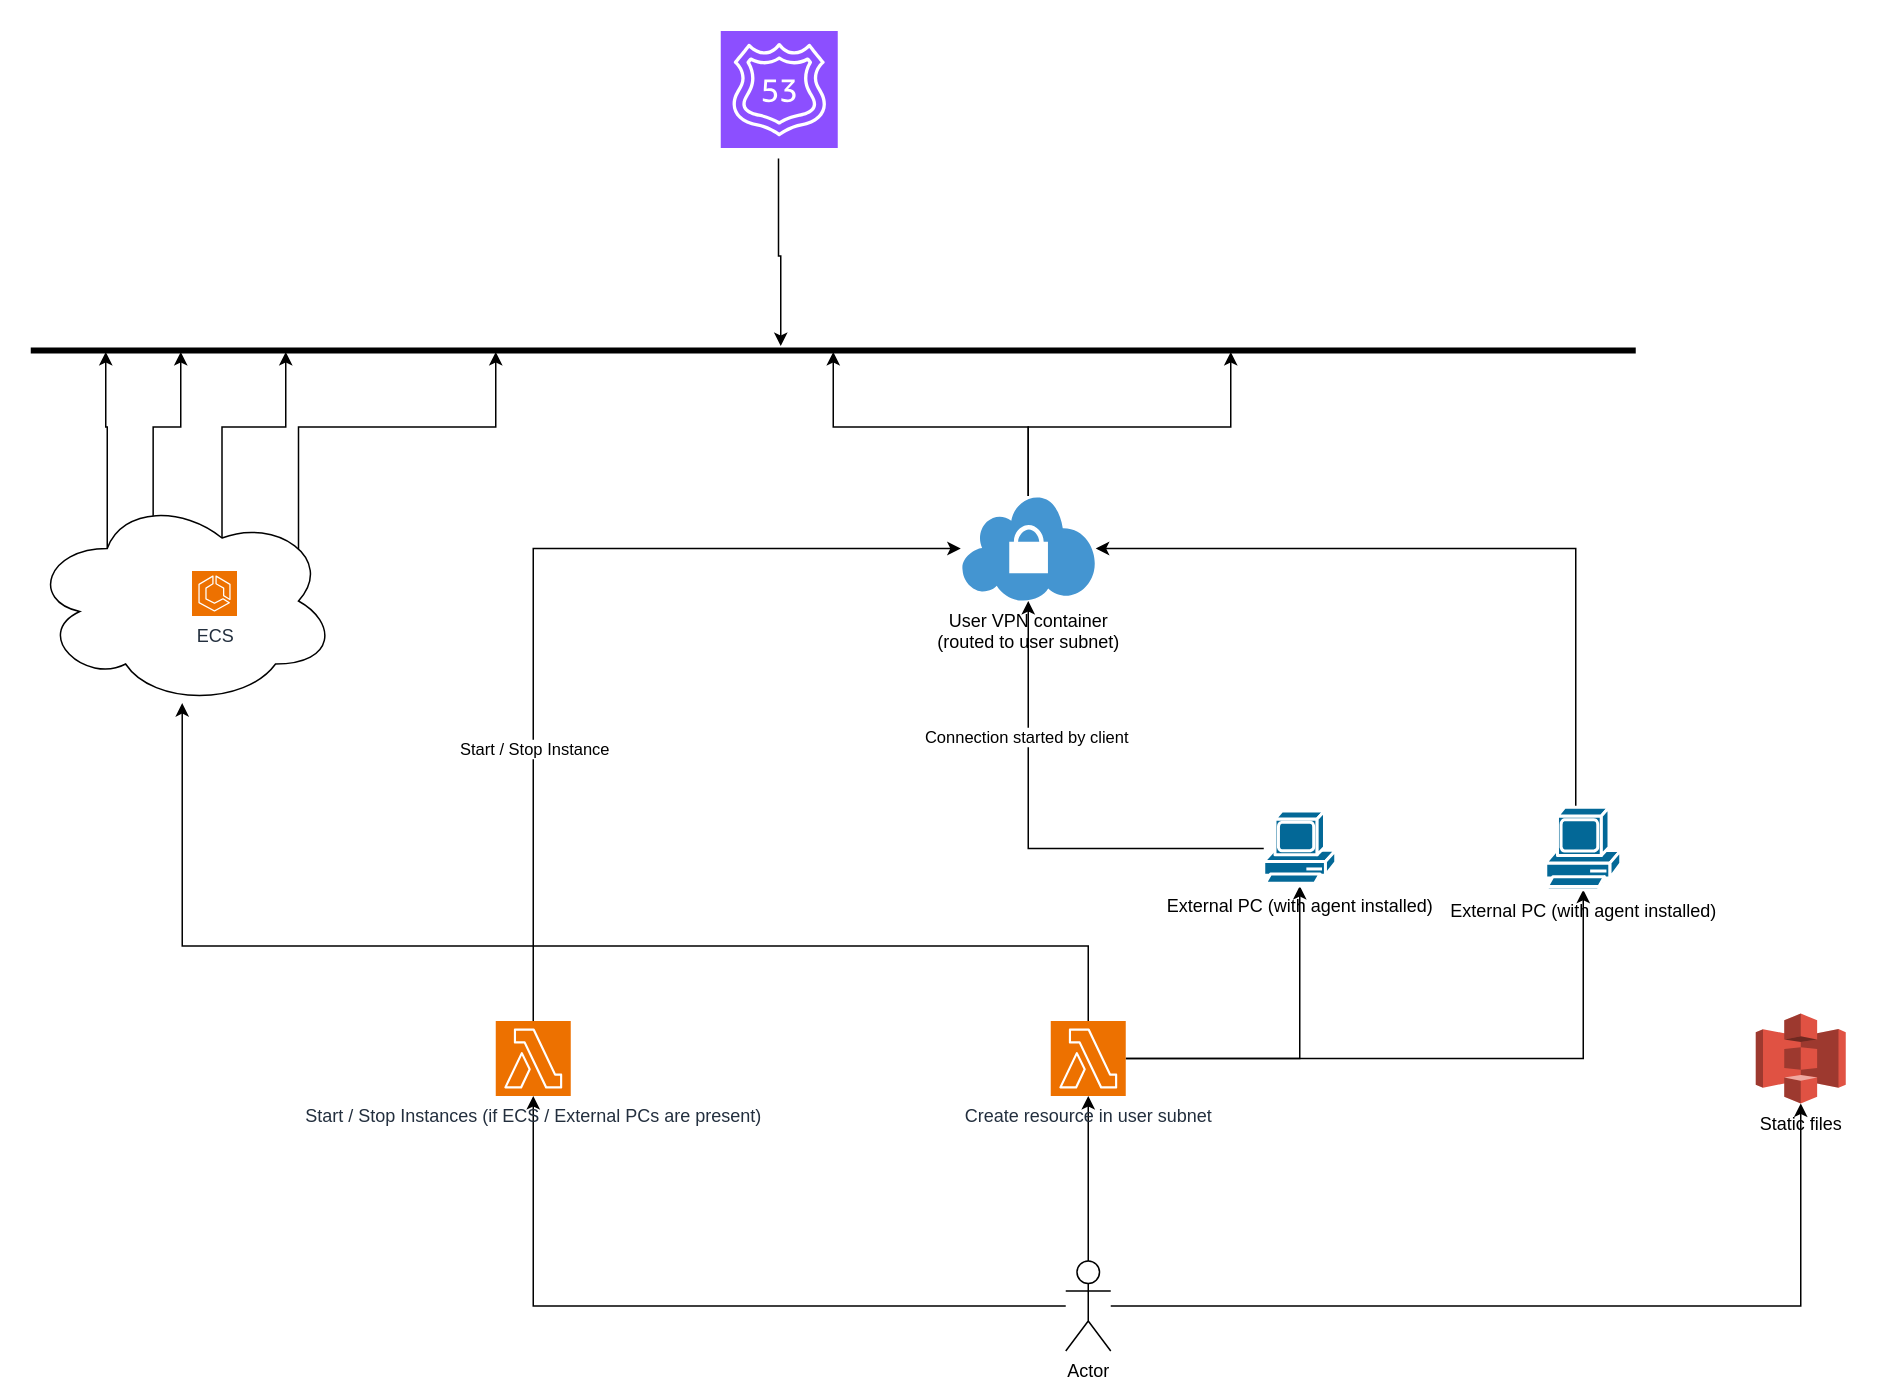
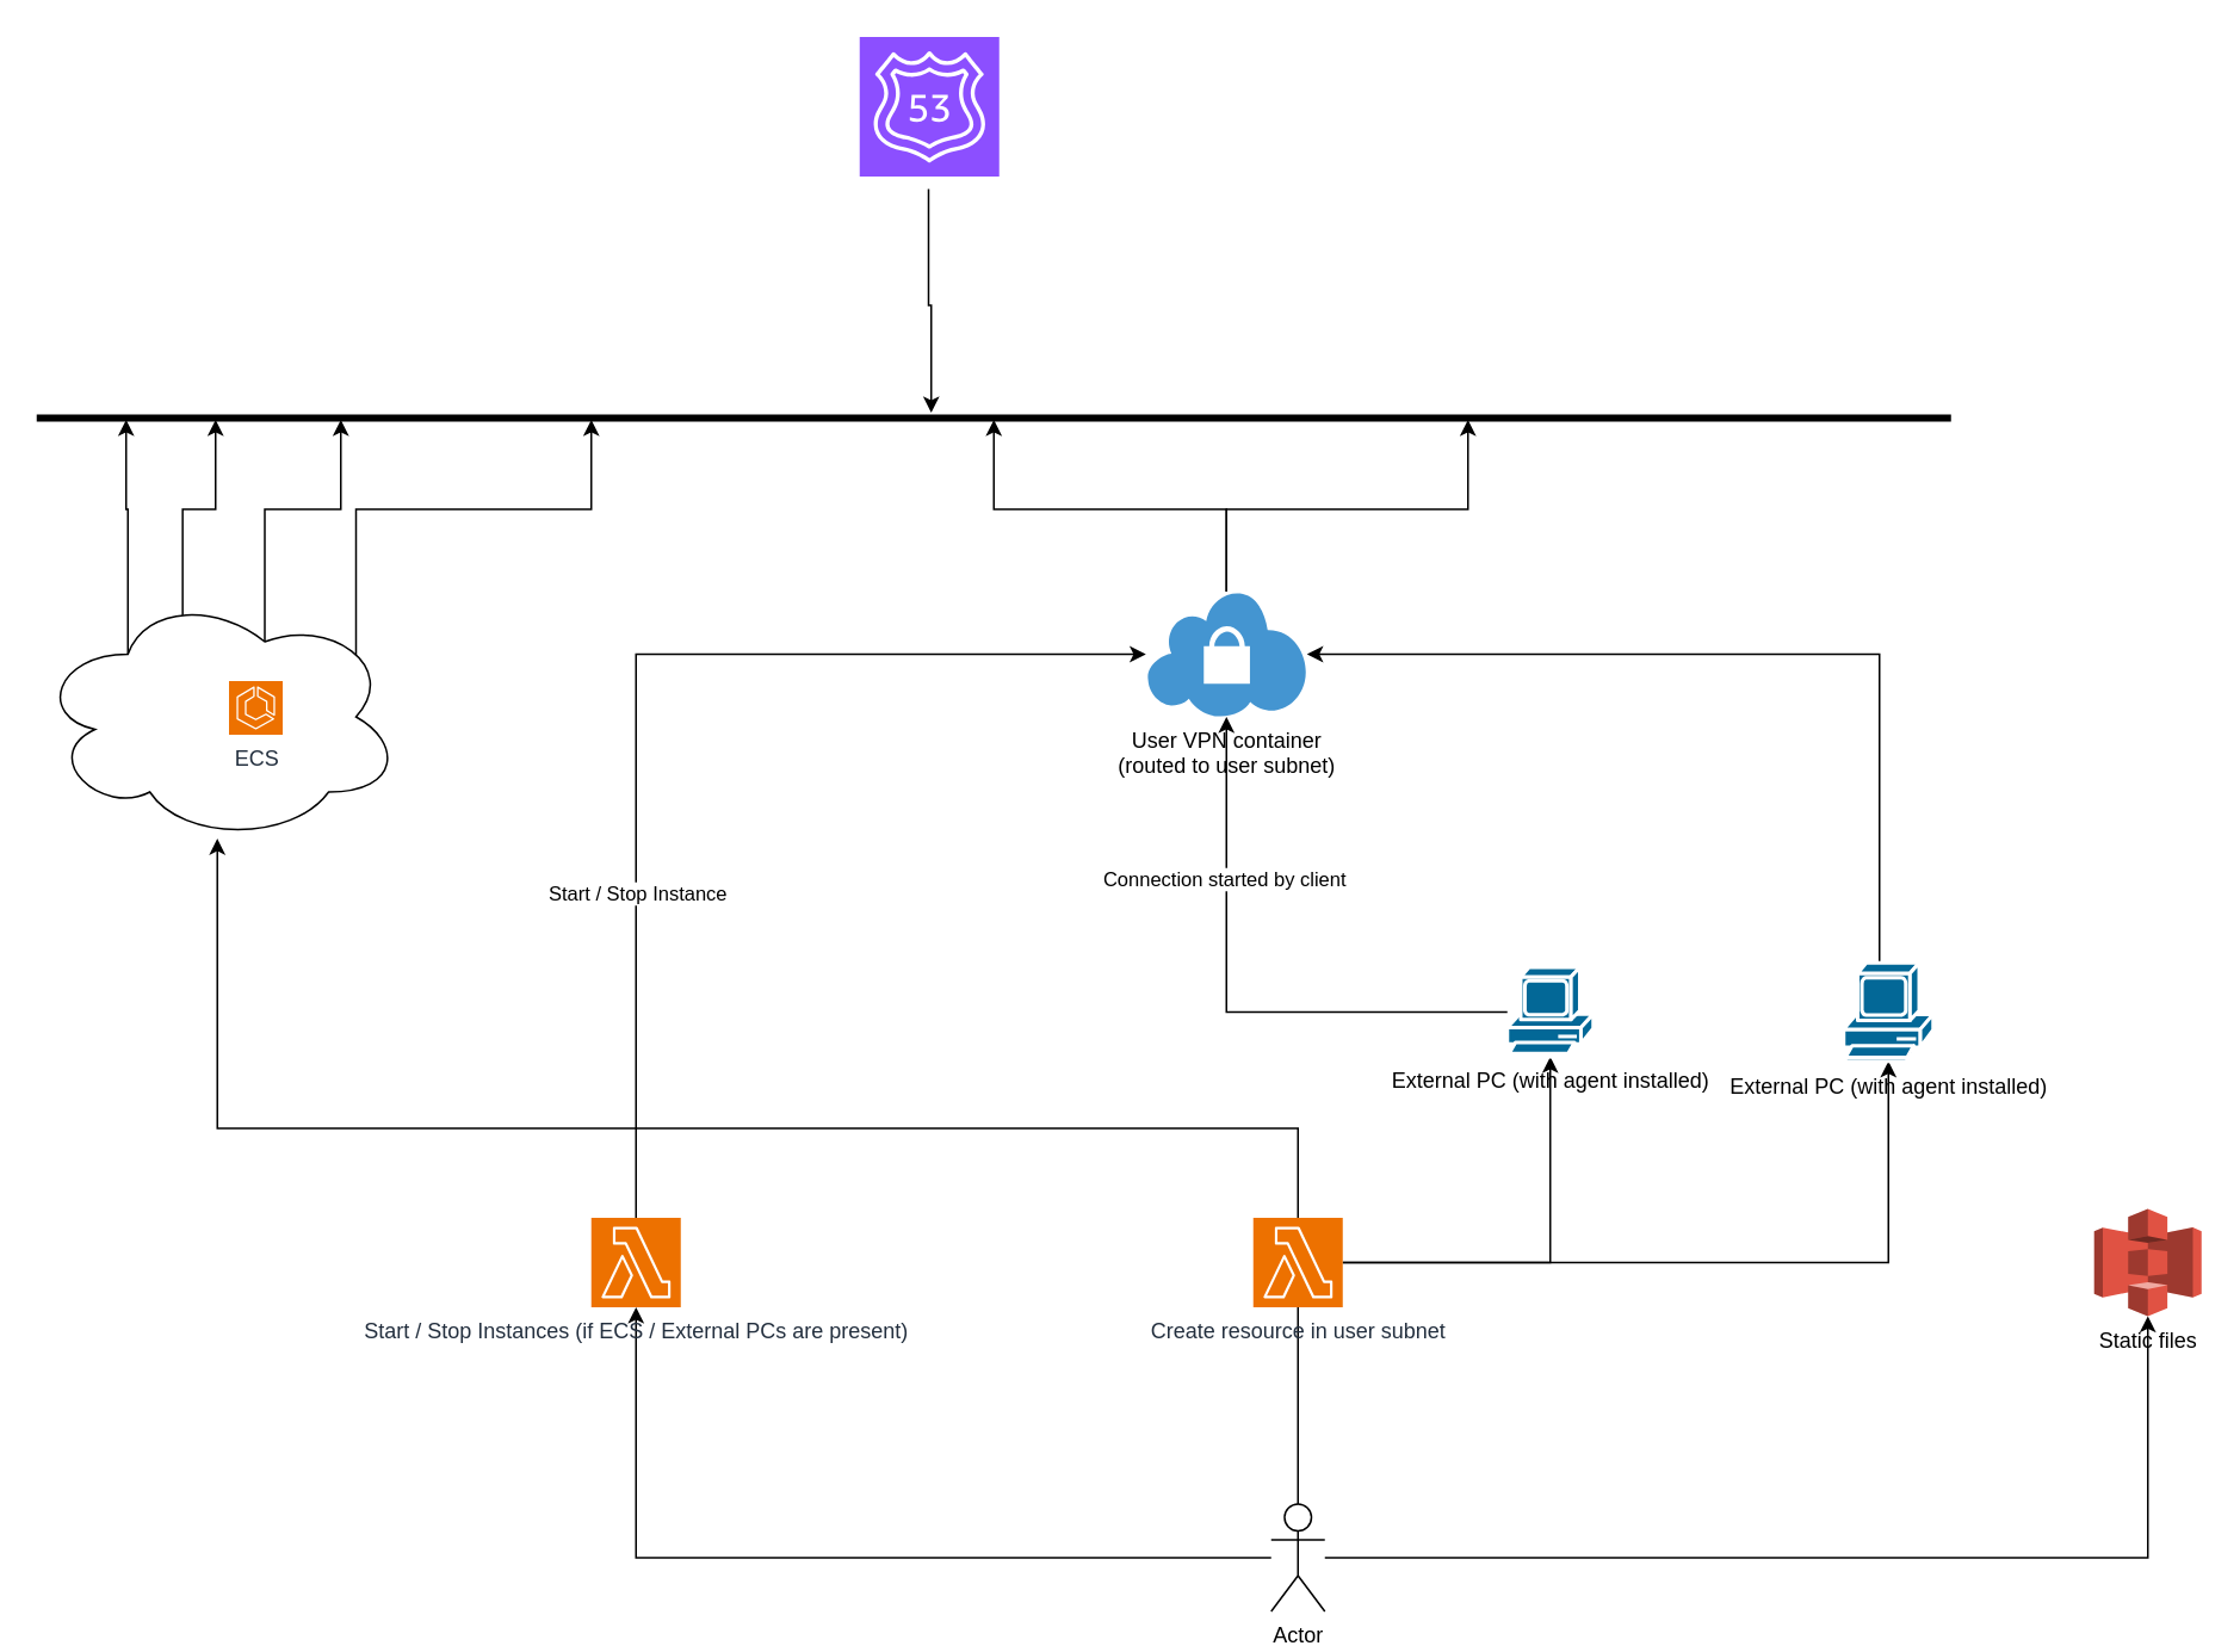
- <mxCell id="2" style="edgeStyle=orthogonalEdgeStyle;rounded=0;orthogonalLoop=1;jettySize=auto;html=1;" parent="1" source="5" target="8" edge="1"><mxGeometry relative="1" as="geometry" /></mxCell>
+ <mxCell id="2" style="edgeStyle=orthogonalEdgeStyle;rounded=0;orthogonalLoop=1;jettySize=auto;html=1;endArrow=none;" parent="1" source="5" target="8" edge="1"><mxGeometry relative="1" as="geometry" /></mxCell>
